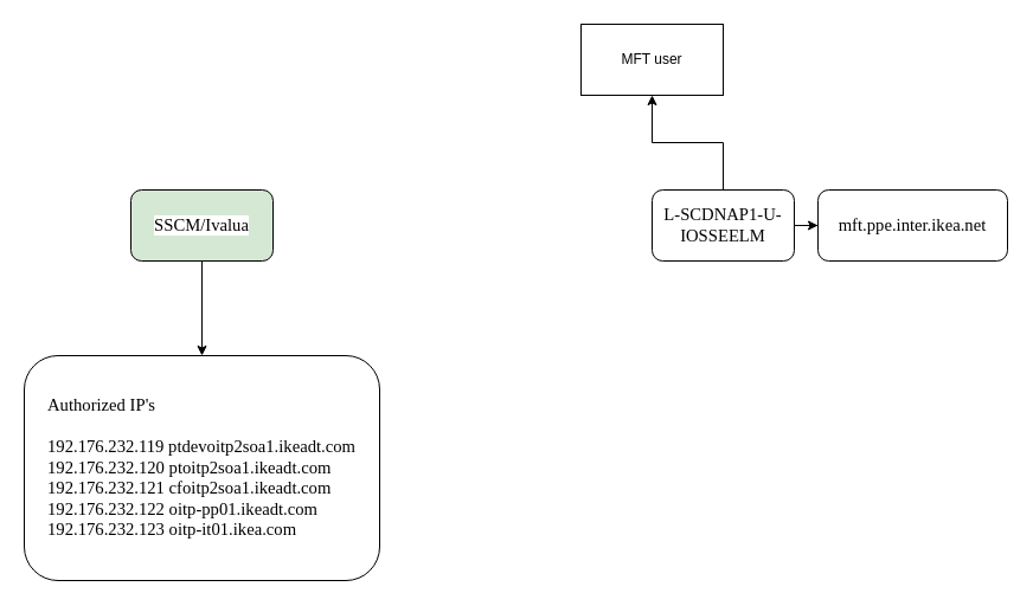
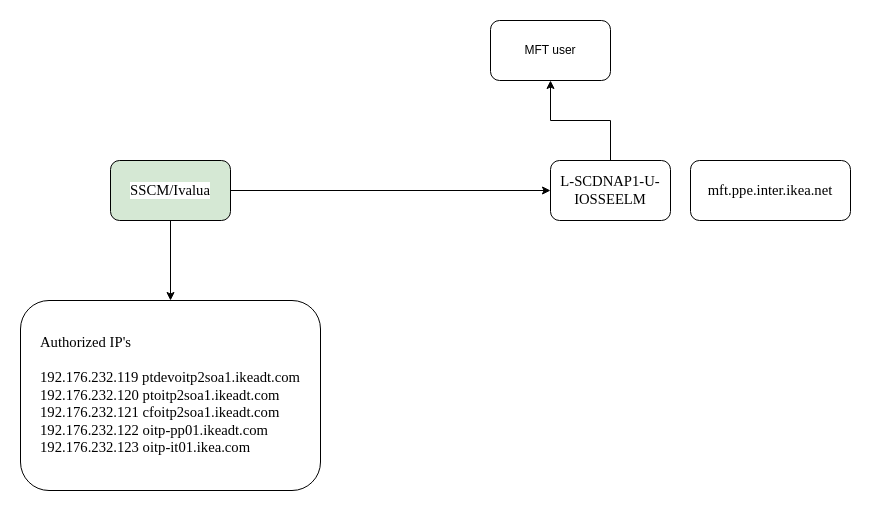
- <mxCell id="10" value="MFT user" style="whiteSpace=wrap;html=1;rounded=0;" vertex="1" parent="1"><mxGeometry x="490" y="20" width="120" height="60" as="geometry" /></mxCell>
+ <mxCell id="10" value="MFT user" style="whiteSpace=wrap;html=1;rounded=1;" vertex="1" parent="1"><mxGeometry x="490" y="20" width="120" height="60" as="geometry" /></mxCell>
+ <mxCell id="2" value="" style="edgeStyle=orthogonalEdgeStyle;rounded=0;orthogonalLoop=1;jettySize=auto;html=1;" edge="1" parent="1" source="4" target="7"><mxGeometry relative="1" as="geometry" /></mxCell>
- <mxCell id="5" value="" style="edgeStyle=orthogonalEdgeStyle;rounded=0;orthogonalLoop=1;jettySize=auto;html=1;" edge="1" parent="1" source="7" target="8"><mxGeometry relative="1" as="geometry" /></mxCell>
